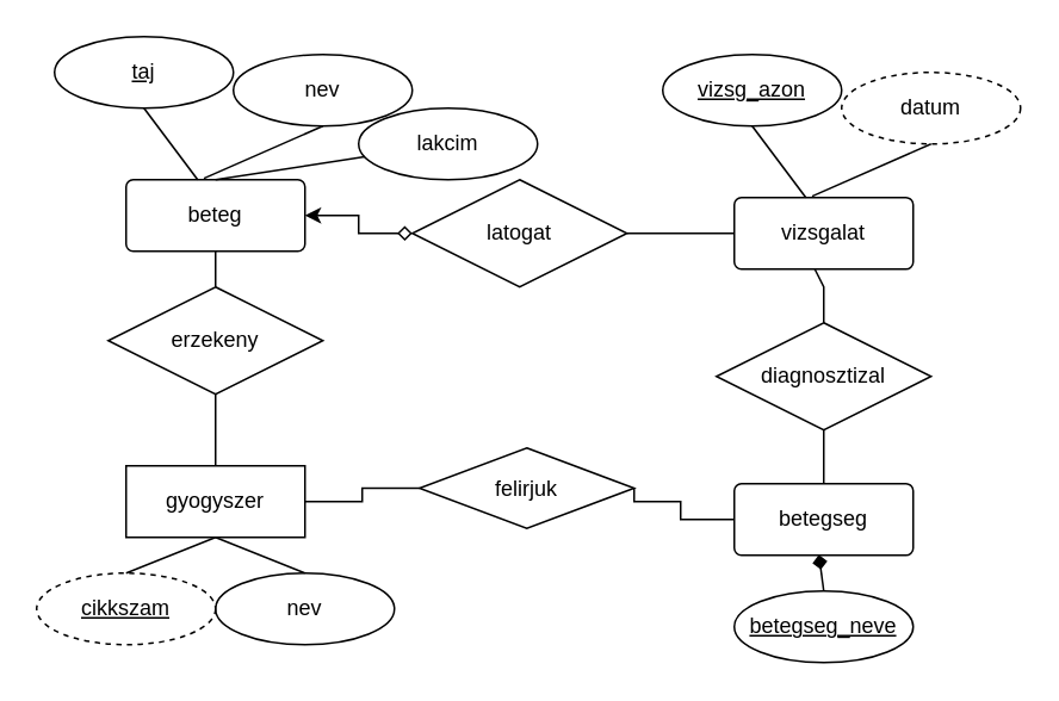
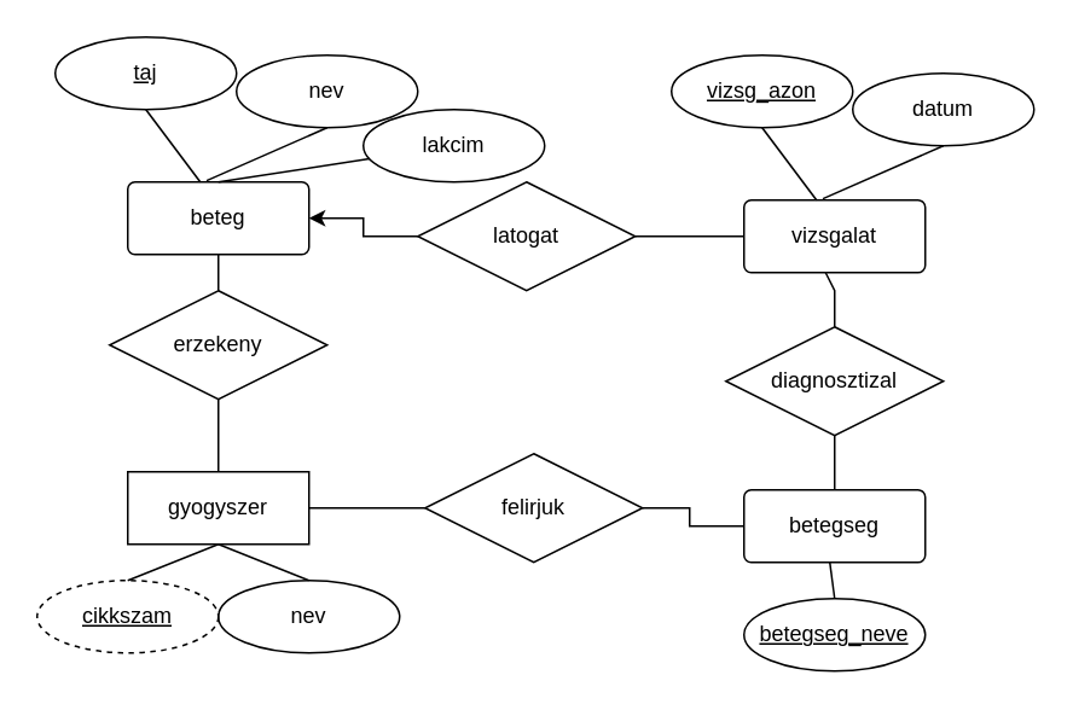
- <mxCell id="11" value="datum" style="ellipse;whiteSpace=wrap;html=1;align=center;dashed=1;" vertex="1" parent="1"><mxGeometry x="470" y="40" width="100" height="40" as="geometry" /></mxCell>
+ <mxCell id="11" value="datum" style="ellipse;whiteSpace=wrap;html=1;align=center;" vertex="1" parent="1"><mxGeometry x="470" y="40" width="100" height="40" as="geometry" /></mxCell>
- <mxCell id="2" style="edgeStyle=orthogonalEdgeStyle;rounded=0;orthogonalLoop=1;jettySize=auto;html=1;exitX=1;exitY=0.5;exitDx=0;exitDy=0;entryX=0;entryY=0.5;entryDx=0;entryDy=0;fontSize=10;startArrow=classic;startFill=1;endArrow=diamond;endFill=0;" edge="1" parent="1" source="3" target="27"><mxGeometry relative="1" as="geometry" /></mxCell>
+ <mxCell id="2" style="edgeStyle=orthogonalEdgeStyle;rounded=0;orthogonalLoop=1;jettySize=auto;html=1;exitX=1;exitY=0.5;exitDx=0;exitDy=0;entryX=0;entryY=0.5;entryDx=0;entryDy=0;fontSize=10;startArrow=classic;startFill=1;endArrow=none;endFill=0;" edge="1" parent="1" source="3" target="27"><mxGeometry relative="1" as="geometry" /></mxCell>
- <mxCell id="29" value="felirjuk" style="shape=rhombus;perimeter=rhombusPerimeter;whiteSpace=wrap;html=1;align=center;" vertex="1" parent="1"><mxGeometry x="234" y="250" width="120" height="45" as="geometry" /></mxCell>
+ <mxCell id="29" value="felirjuk" style="shape=rhombus;perimeter=rhombusPerimeter;whiteSpace=wrap;html=1;align=center;" vertex="1" parent="1"><mxGeometry x="234" y="250" width="120" height="60" as="geometry" /></mxCell>
- <mxCell id="22" value="" style="endArrow=diamond;html=1;rounded=0;exitX=0.5;exitY=0;exitDx=0;exitDy=0;entryX=0.473;entryY=0.993;entryDx=0;entryDy=0;entryPerimeter=0;" edge="1" parent="1" source="21" target="20"><mxGeometry relative="1" as="geometry"><mxPoint x="570" y="250" as="sourcePoint" /><mxPoint x="450" y="270" as="targetPoint" /></mxGeometry></mxCell>
+ <mxCell id="22" value="" style="endArrow=none;html=1;rounded=0;exitX=0.5;exitY=0;exitDx=0;exitDy=0;entryX=0.473;entryY=0.993;entryDx=0;entryDy=0;entryPerimeter=0;" edge="1" parent="1" source="21" target="20"><mxGeometry relative="1" as="geometry"><mxPoint x="570" y="250" as="sourcePoint" /><mxPoint x="450" y="270" as="targetPoint" /></mxGeometry></mxCell>
